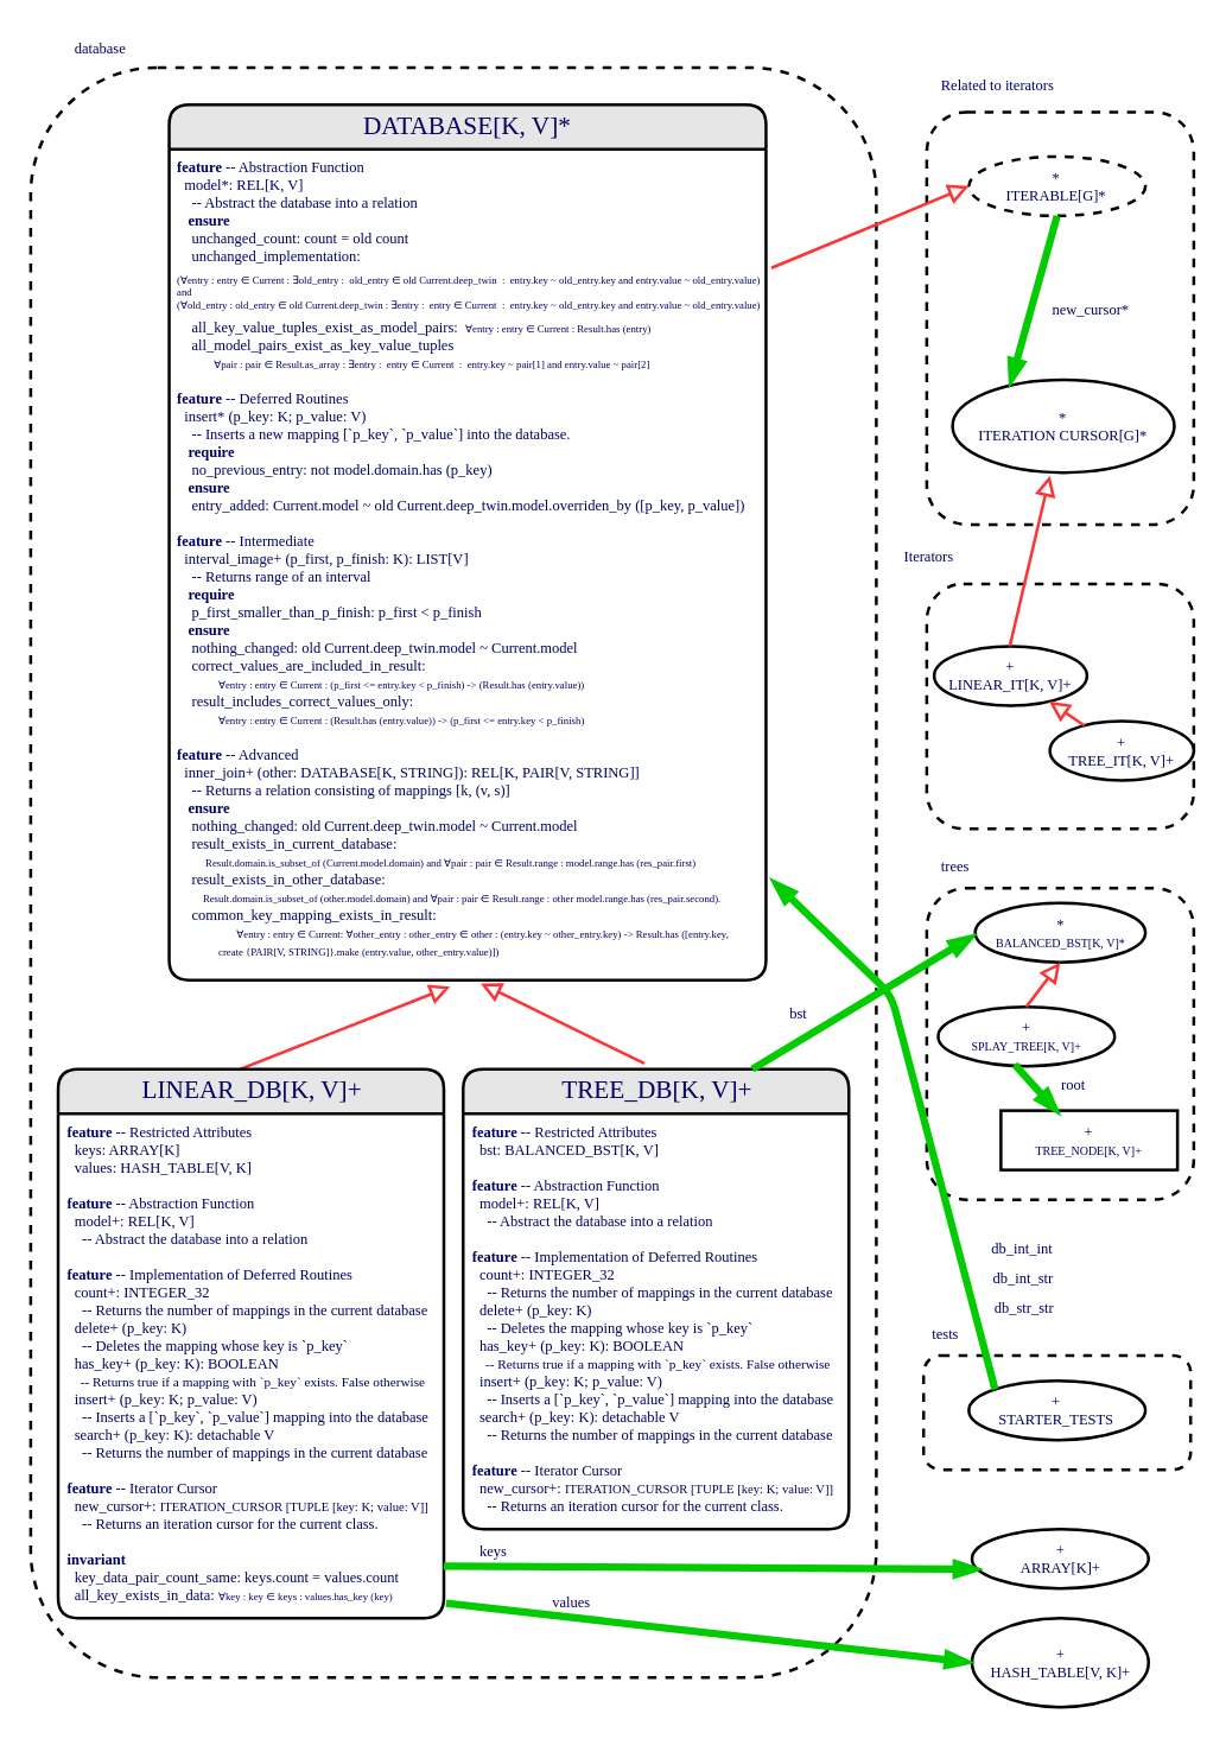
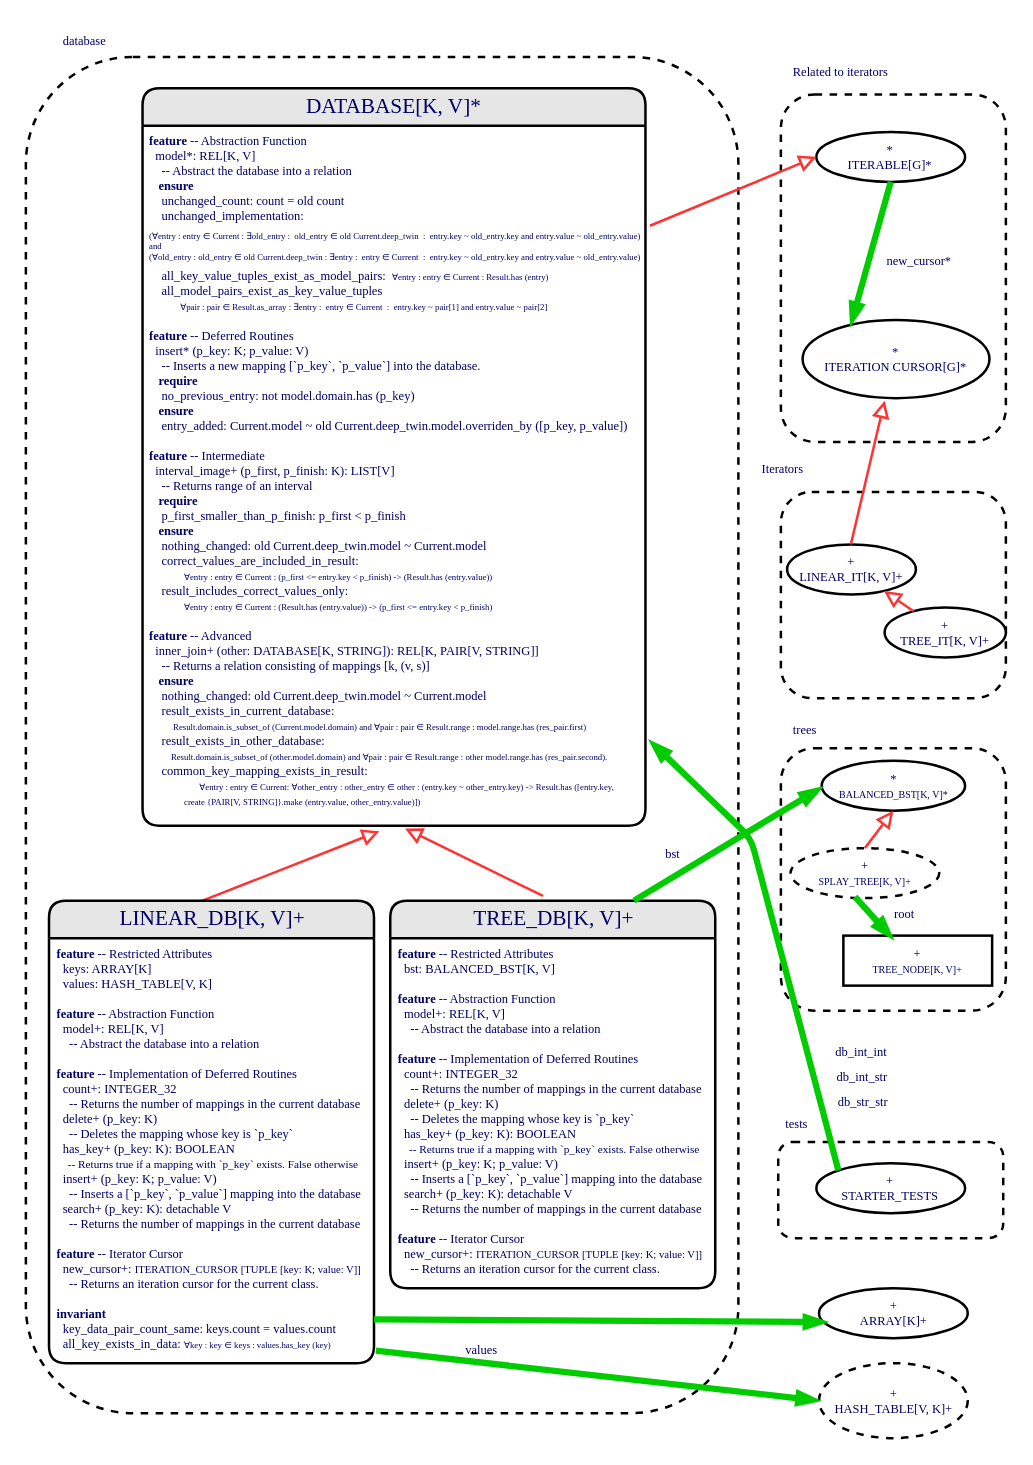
- <mxCell id="15" value="*&lt;br&gt;ITERABLE[G]*" style="ellipse;whiteSpace=wrap;html=1;rounded=1;fontSize=10;fontFamily=Verdena;strokeWidth=2;fontColor=#000066;dashed=1;" vertex="1" parent="1"><mxGeometry x="652.38" y="105" width="119" height="40" as="geometry" /></mxCell>
+ <mxCell id="15" value="*&lt;br&gt;ITERABLE[G]*" style="ellipse;whiteSpace=wrap;html=1;rounded=1;fontSize=10;fontFamily=Verdena;strokeWidth=2;fontColor=#000066;" vertex="1" parent="1"><mxGeometry x="652.38" y="105" width="119" height="40" as="geometry" /></mxCell>
- <mxCell id="20" value="+&lt;br&gt;&lt;span style=&quot;font-size: 8px&quot;&gt;SPLAY_TREE[K, V]+&lt;/span&gt;" style="ellipse;whiteSpace=wrap;html=1;rounded=1;fontSize=10;fontFamily=Verdena;strokeWidth=2;fontColor=#000066;" vertex="1" parent="1"><mxGeometry x="631.67" y="678" width="119" height="40" as="geometry" /></mxCell>
+ <mxCell id="20" value="+&lt;br&gt;&lt;span style=&quot;font-size: 8px&quot;&gt;SPLAY_TREE[K, V]+&lt;/span&gt;" style="ellipse;whiteSpace=wrap;html=1;rounded=1;fontSize=10;fontFamily=Verdena;strokeWidth=2;fontColor=#000066;dashed=1;" vertex="1" parent="1"><mxGeometry x="631.67" y="678" width="119" height="40" as="geometry" /></mxCell>
- <mxCell id="46" value="keys" style="text;html=1;fontSize=10;fontFamily=Verdena;fontColor=#000066;" vertex="1" parent="1"><mxGeometry x="320.5" y="1033" width="23.5" height="20" as="geometry" /></mxCell>
- <mxCell id="44" value="+&lt;br&gt;HASH_TABLE[V, K]+" style="ellipse;whiteSpace=wrap;html=1;rounded=1;fontSize=10;fontFamily=Verdena;strokeWidth=2;fontColor=#000066;" vertex="1" parent="1"><mxGeometry x="654.5" y="1090" width="119" height="60" as="geometry" /></mxCell>
+ <mxCell id="44" value="+&lt;br&gt;HASH_TABLE[V, K]+" style="ellipse;whiteSpace=wrap;html=1;rounded=1;fontSize=10;fontFamily=Verdena;strokeWidth=2;fontColor=#000066;dashed=1;" vertex="1" parent="1"><mxGeometry x="654.5" y="1090" width="119" height="60" as="geometry" /></mxCell>
